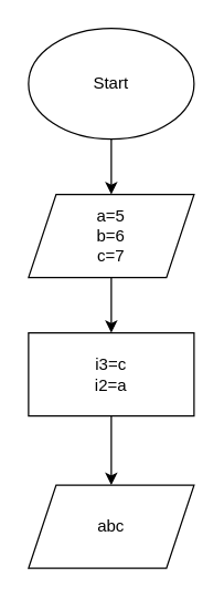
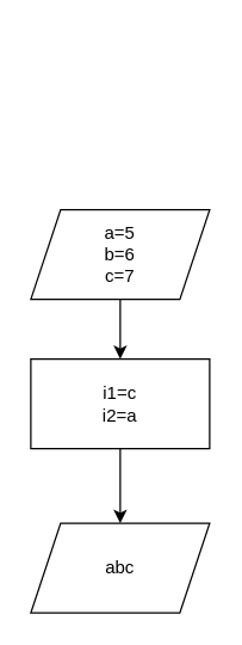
- <mxCell id="3" value="Start" style="ellipse;whiteSpace=wrap;html=1;" vertex="1" parent="1"><mxGeometry x="20" width="120" height="80" as="geometry" y="20" /></mxCell>
- <mxCell id="2" style="edgeStyle=orthogonalEdgeStyle;rounded=0;orthogonalLoop=1;jettySize=auto;html=1;exitX=0.5;exitY=1;exitDx=0;exitDy=0;entryX=0.5;entryY=0;entryDx=0;entryDy=0;" edge="1" parent="1" source="3" target="5"><mxGeometry relative="1" as="geometry" /></mxCell>
- <mxCell id="7" value="i3=c&lt;br&gt;i2=a" style="rounded=0;whiteSpace=wrap;html=1;" vertex="1" parent="1"><mxGeometry x="20" y="240" width="120" height="60" as="geometry" /></mxCell>
+ <mxCell id="7" value="i1=c&lt;br&gt;i2=a" style="rounded=0;whiteSpace=wrap;html=1;" vertex="1" parent="1"><mxGeometry x="20" y="240" width="120" height="60" as="geometry" /></mxCell>
